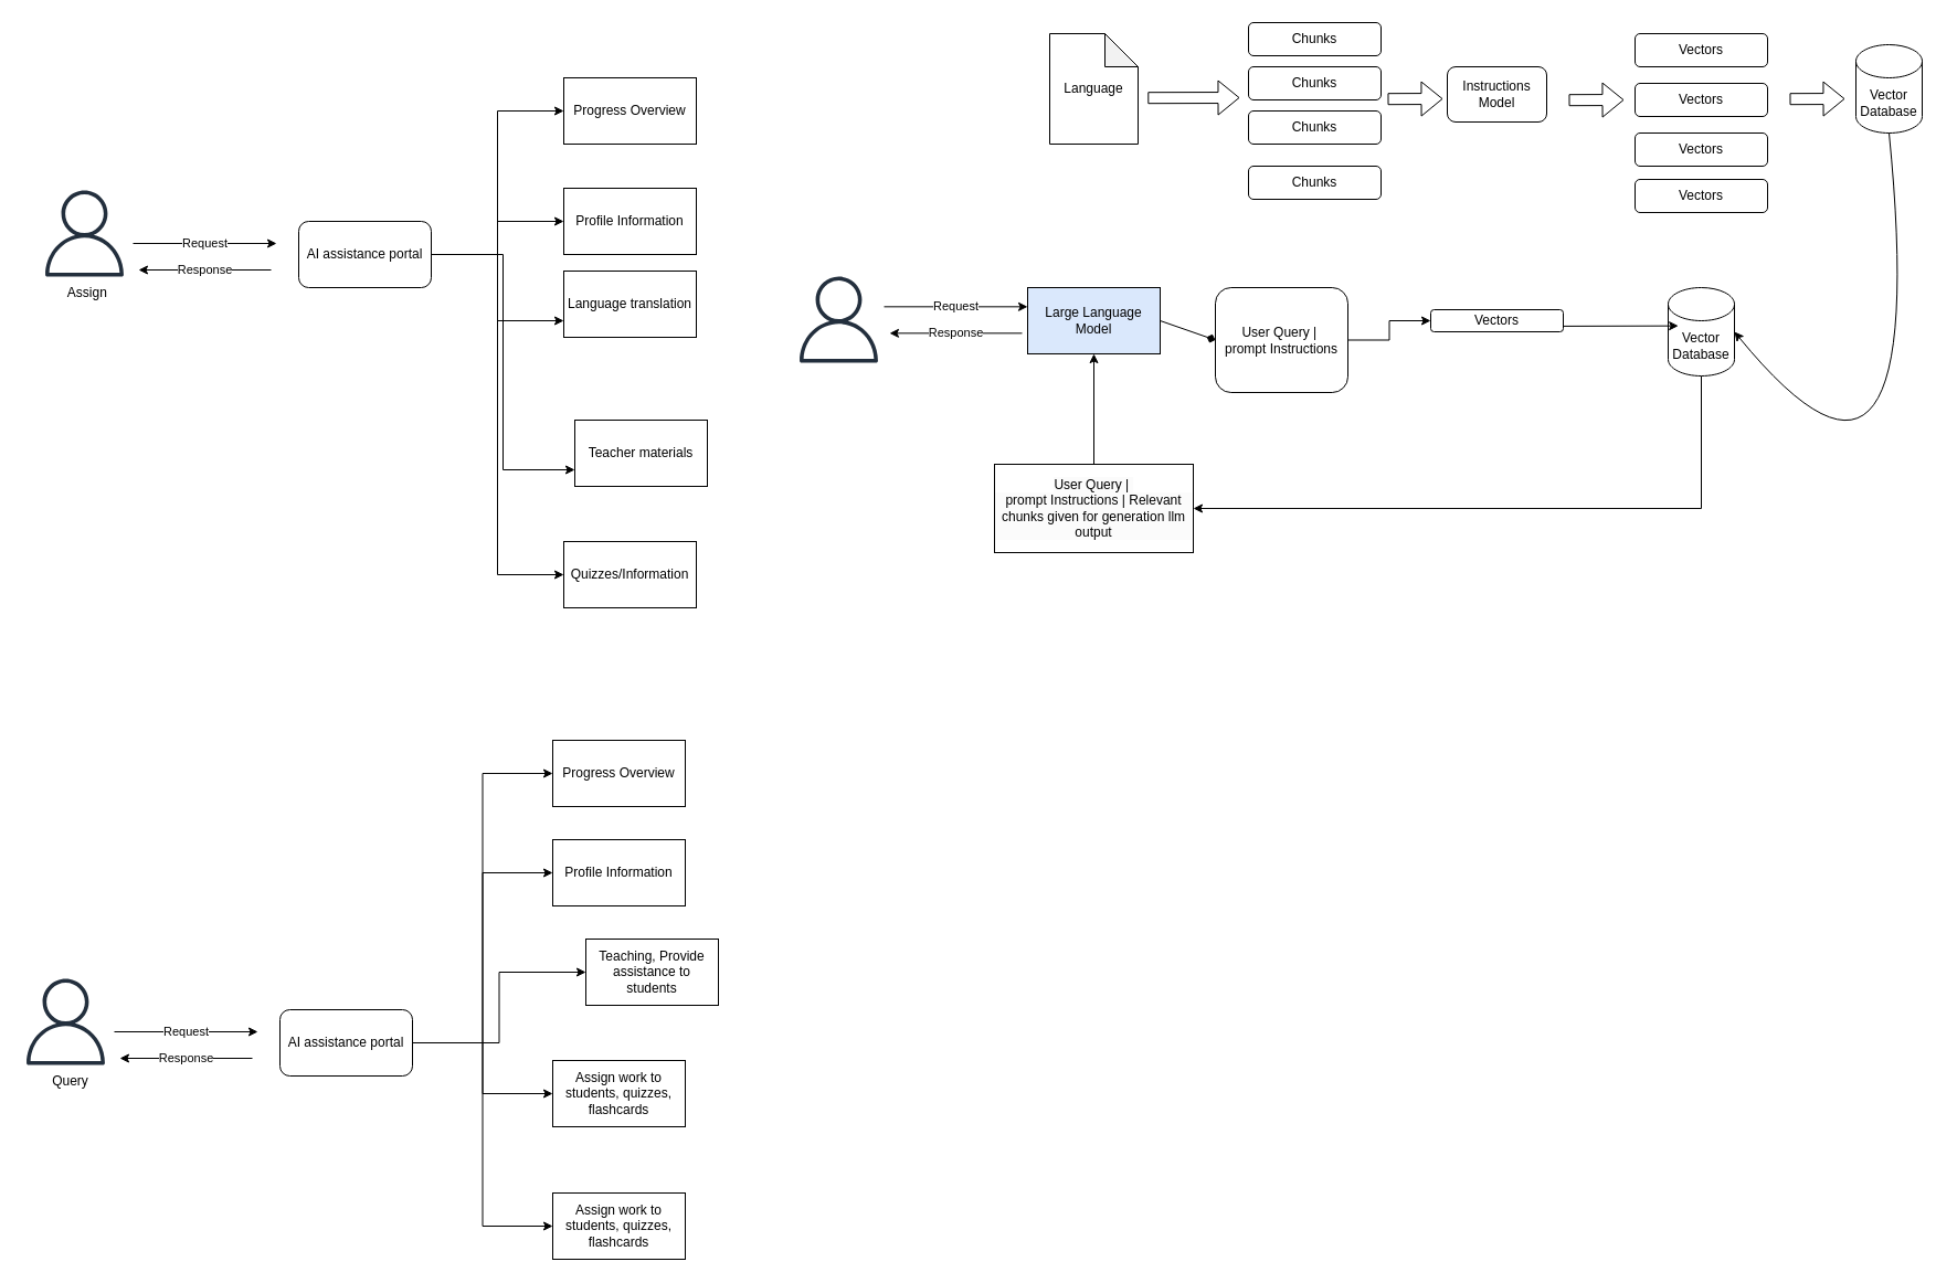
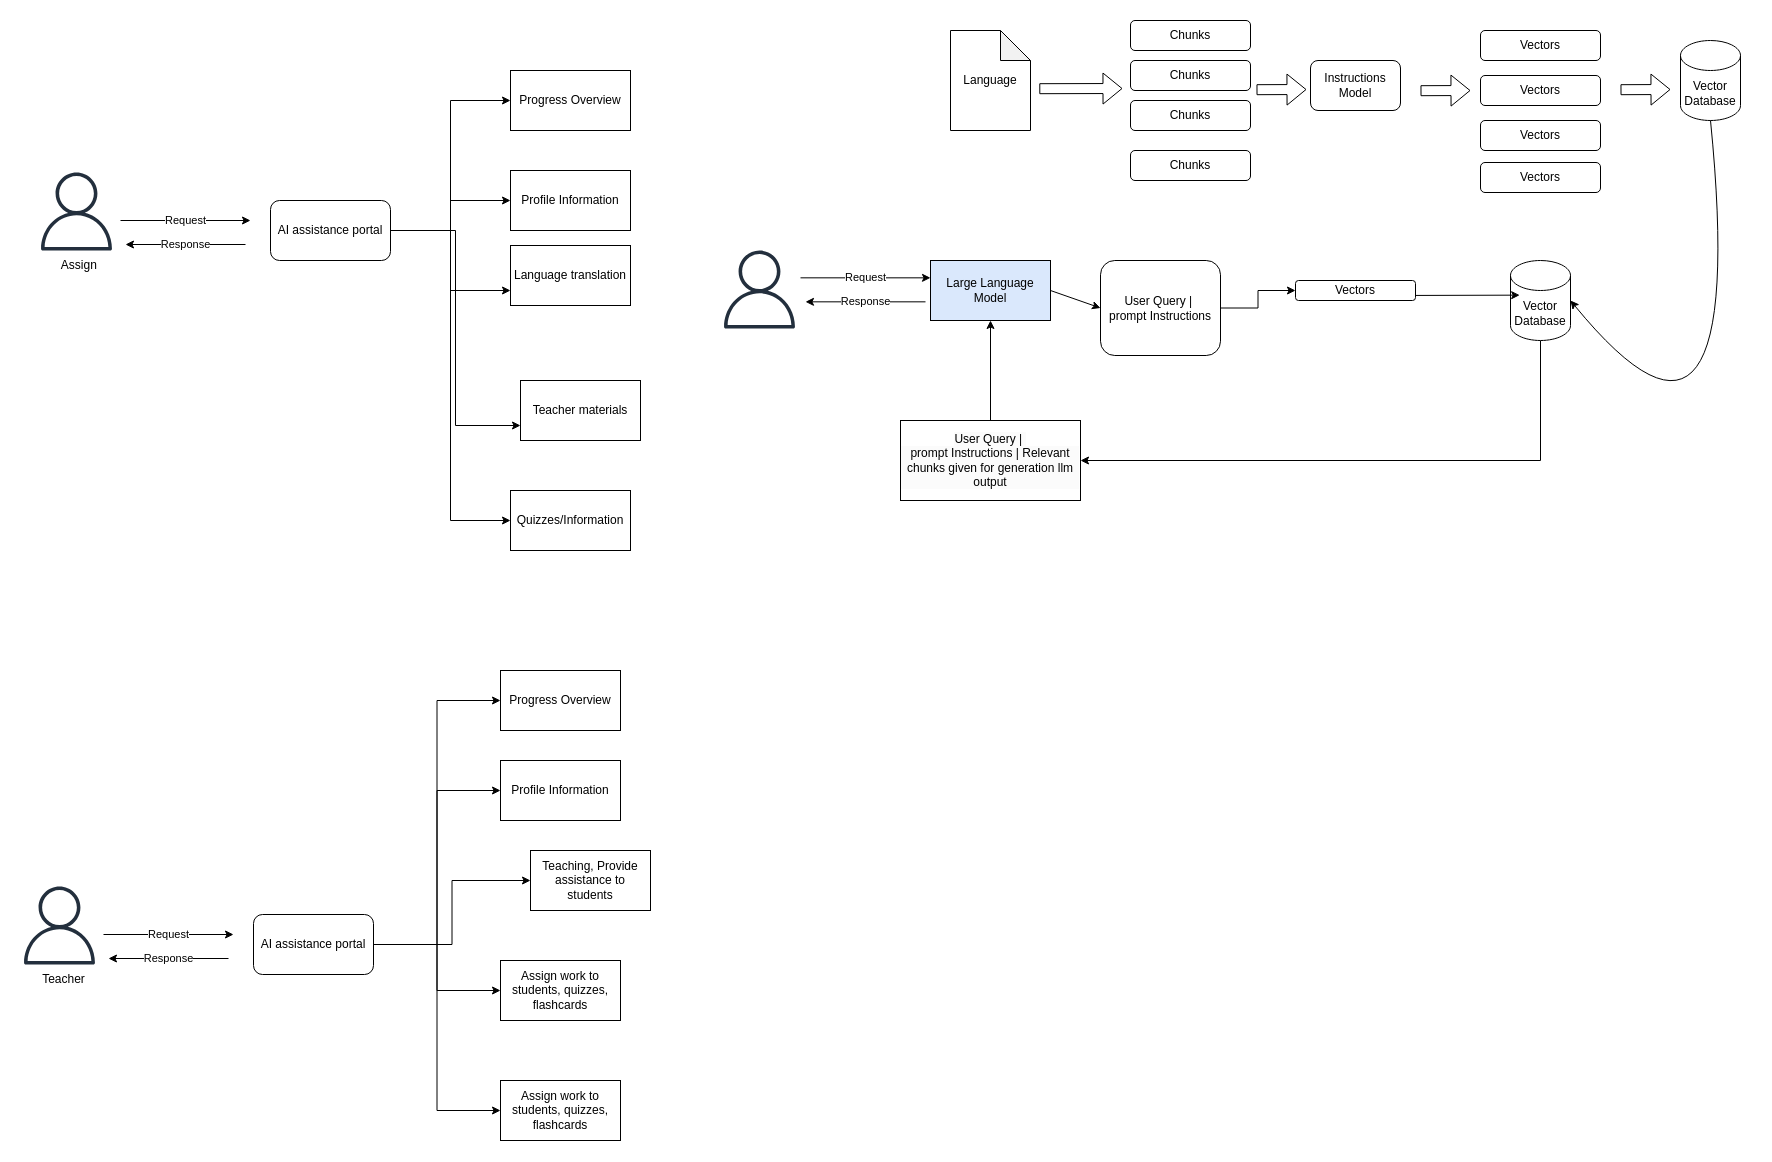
- <mxCell id="55" value="" style="endArrow=diamond;html=1;rounded=0;exitX=1;exitY=0.5;exitDx=0;exitDy=0;entryX=0;entryY=0.5;entryDx=0;entryDy=0;" edge="1" parent="1" source="32" target="54"><mxGeometry width="50" height="50" relative="1" as="geometry"><mxPoint x="1120" y="330" as="sourcePoint" /><mxPoint x="1170" y="280" as="targetPoint" /></mxGeometry></mxCell>
+ <mxCell id="55" value="" style="endArrow=classic;html=1;rounded=0;exitX=1;exitY=0.5;exitDx=0;exitDy=0;entryX=0;entryY=0.5;entryDx=0;entryDy=0;" edge="1" parent="1" source="32" target="54"><mxGeometry width="50" height="50" relative="1" as="geometry"><mxPoint x="1120" y="330" as="sourcePoint" /><mxPoint x="1170" y="280" as="targetPoint" /></mxGeometry></mxCell>
- <mxCell id="25" value="Query" style="text;html=1;align=center;verticalAlign=middle;resizable=0;points=[];autosize=1;strokeColor=none;fillColor=none;" vertex="1" parent="1"><mxGeometry x="28" y="964" width="70" height="30" as="geometry" /></mxCell>
+ <mxCell id="25" value="Teacher" style="text;html=1;align=center;verticalAlign=middle;resizable=0;points=[];autosize=1;strokeColor=none;fillColor=none;" vertex="1" parent="1"><mxGeometry x="28" y="964" width="70" height="30" as="geometry" /></mxCell>
